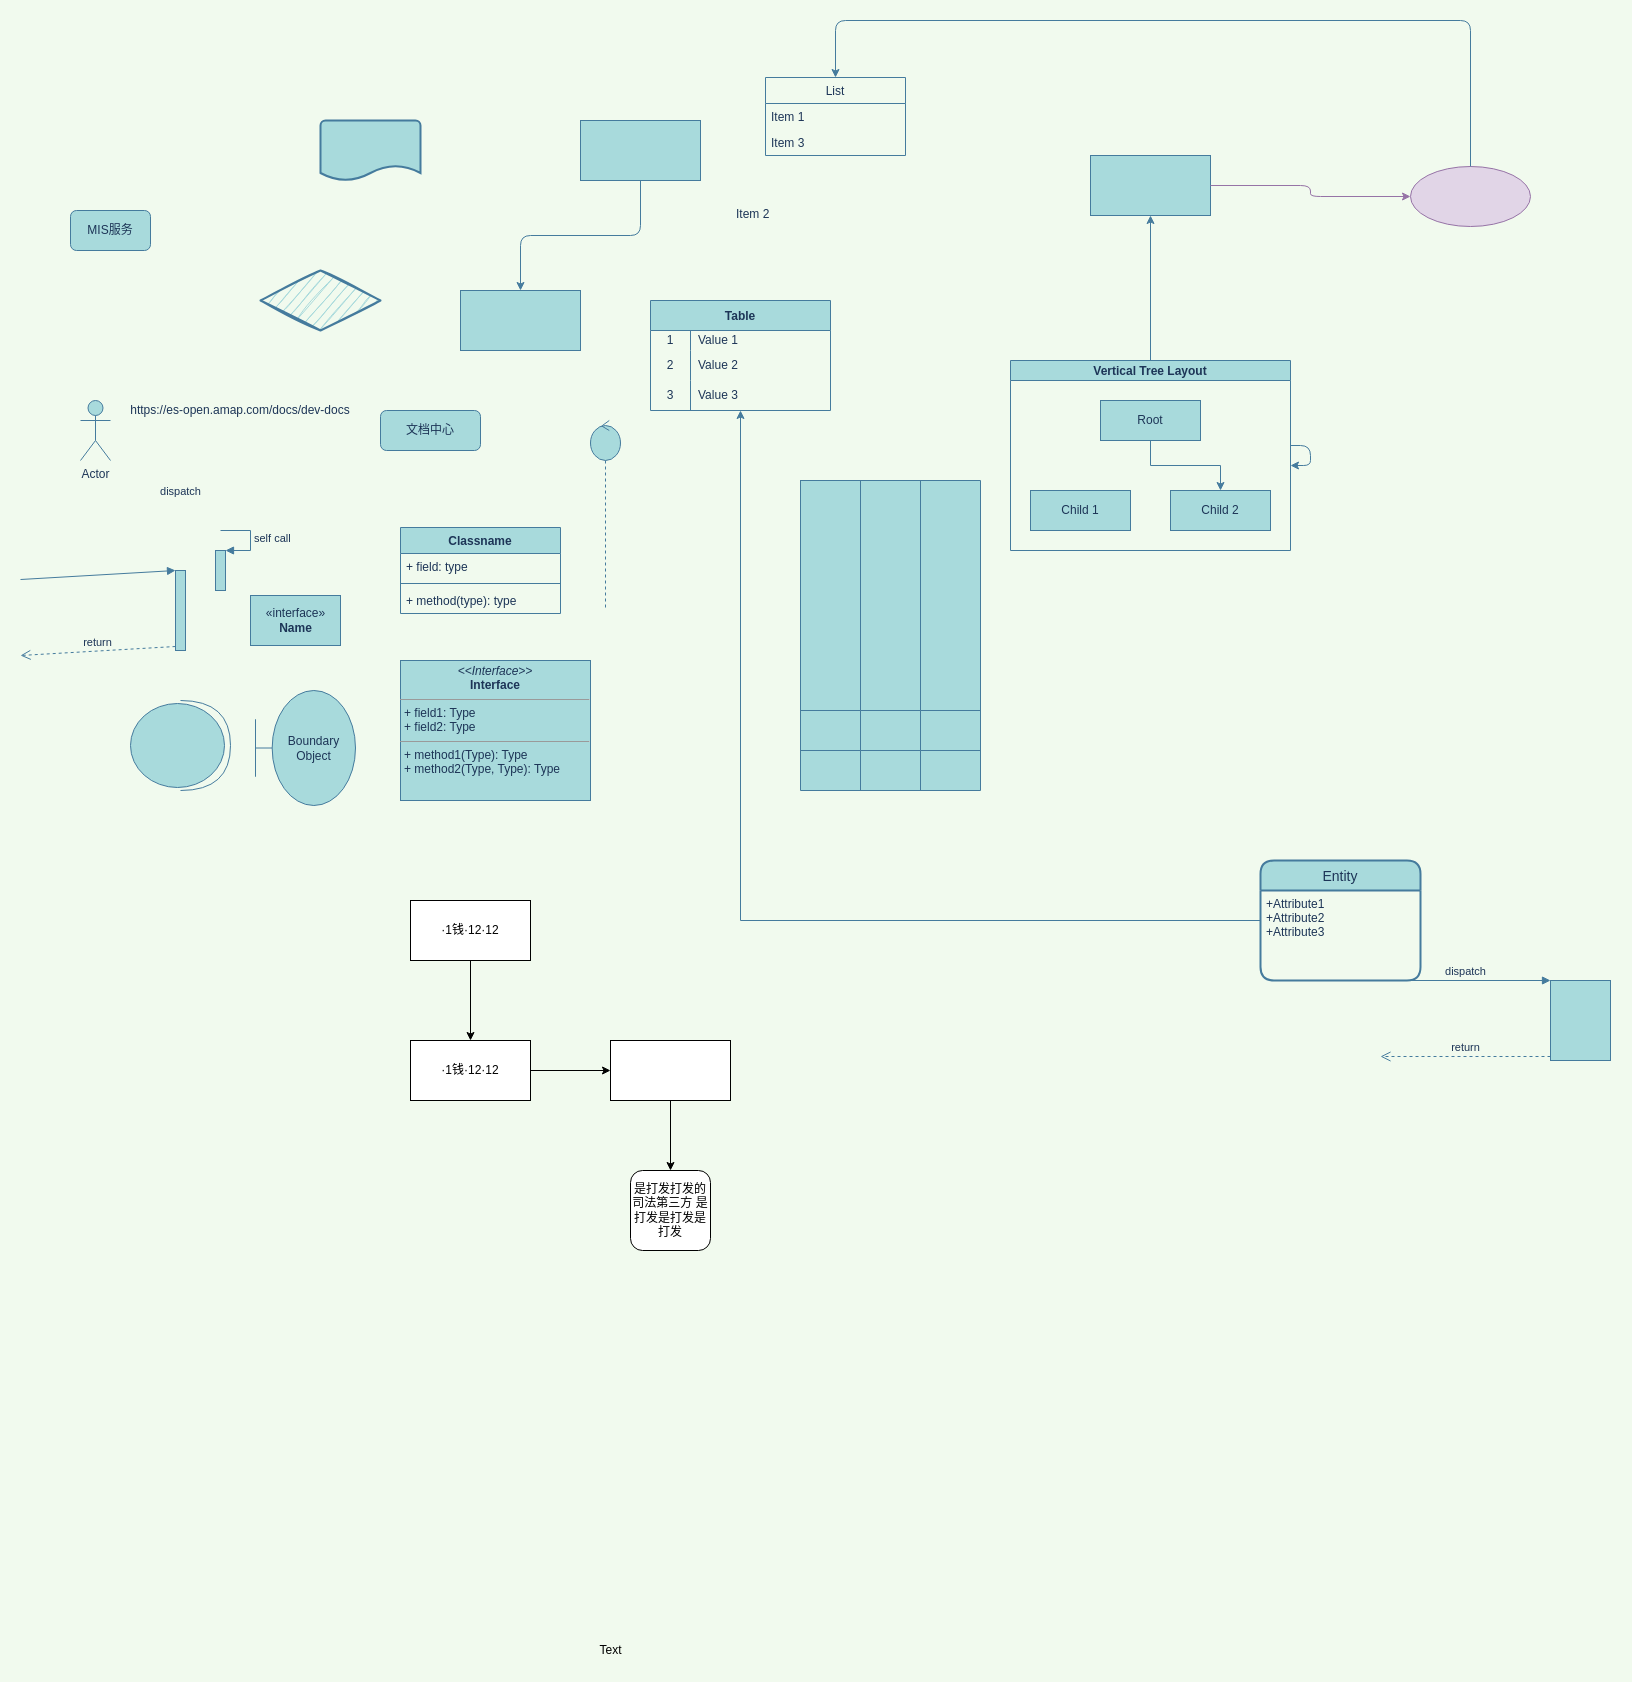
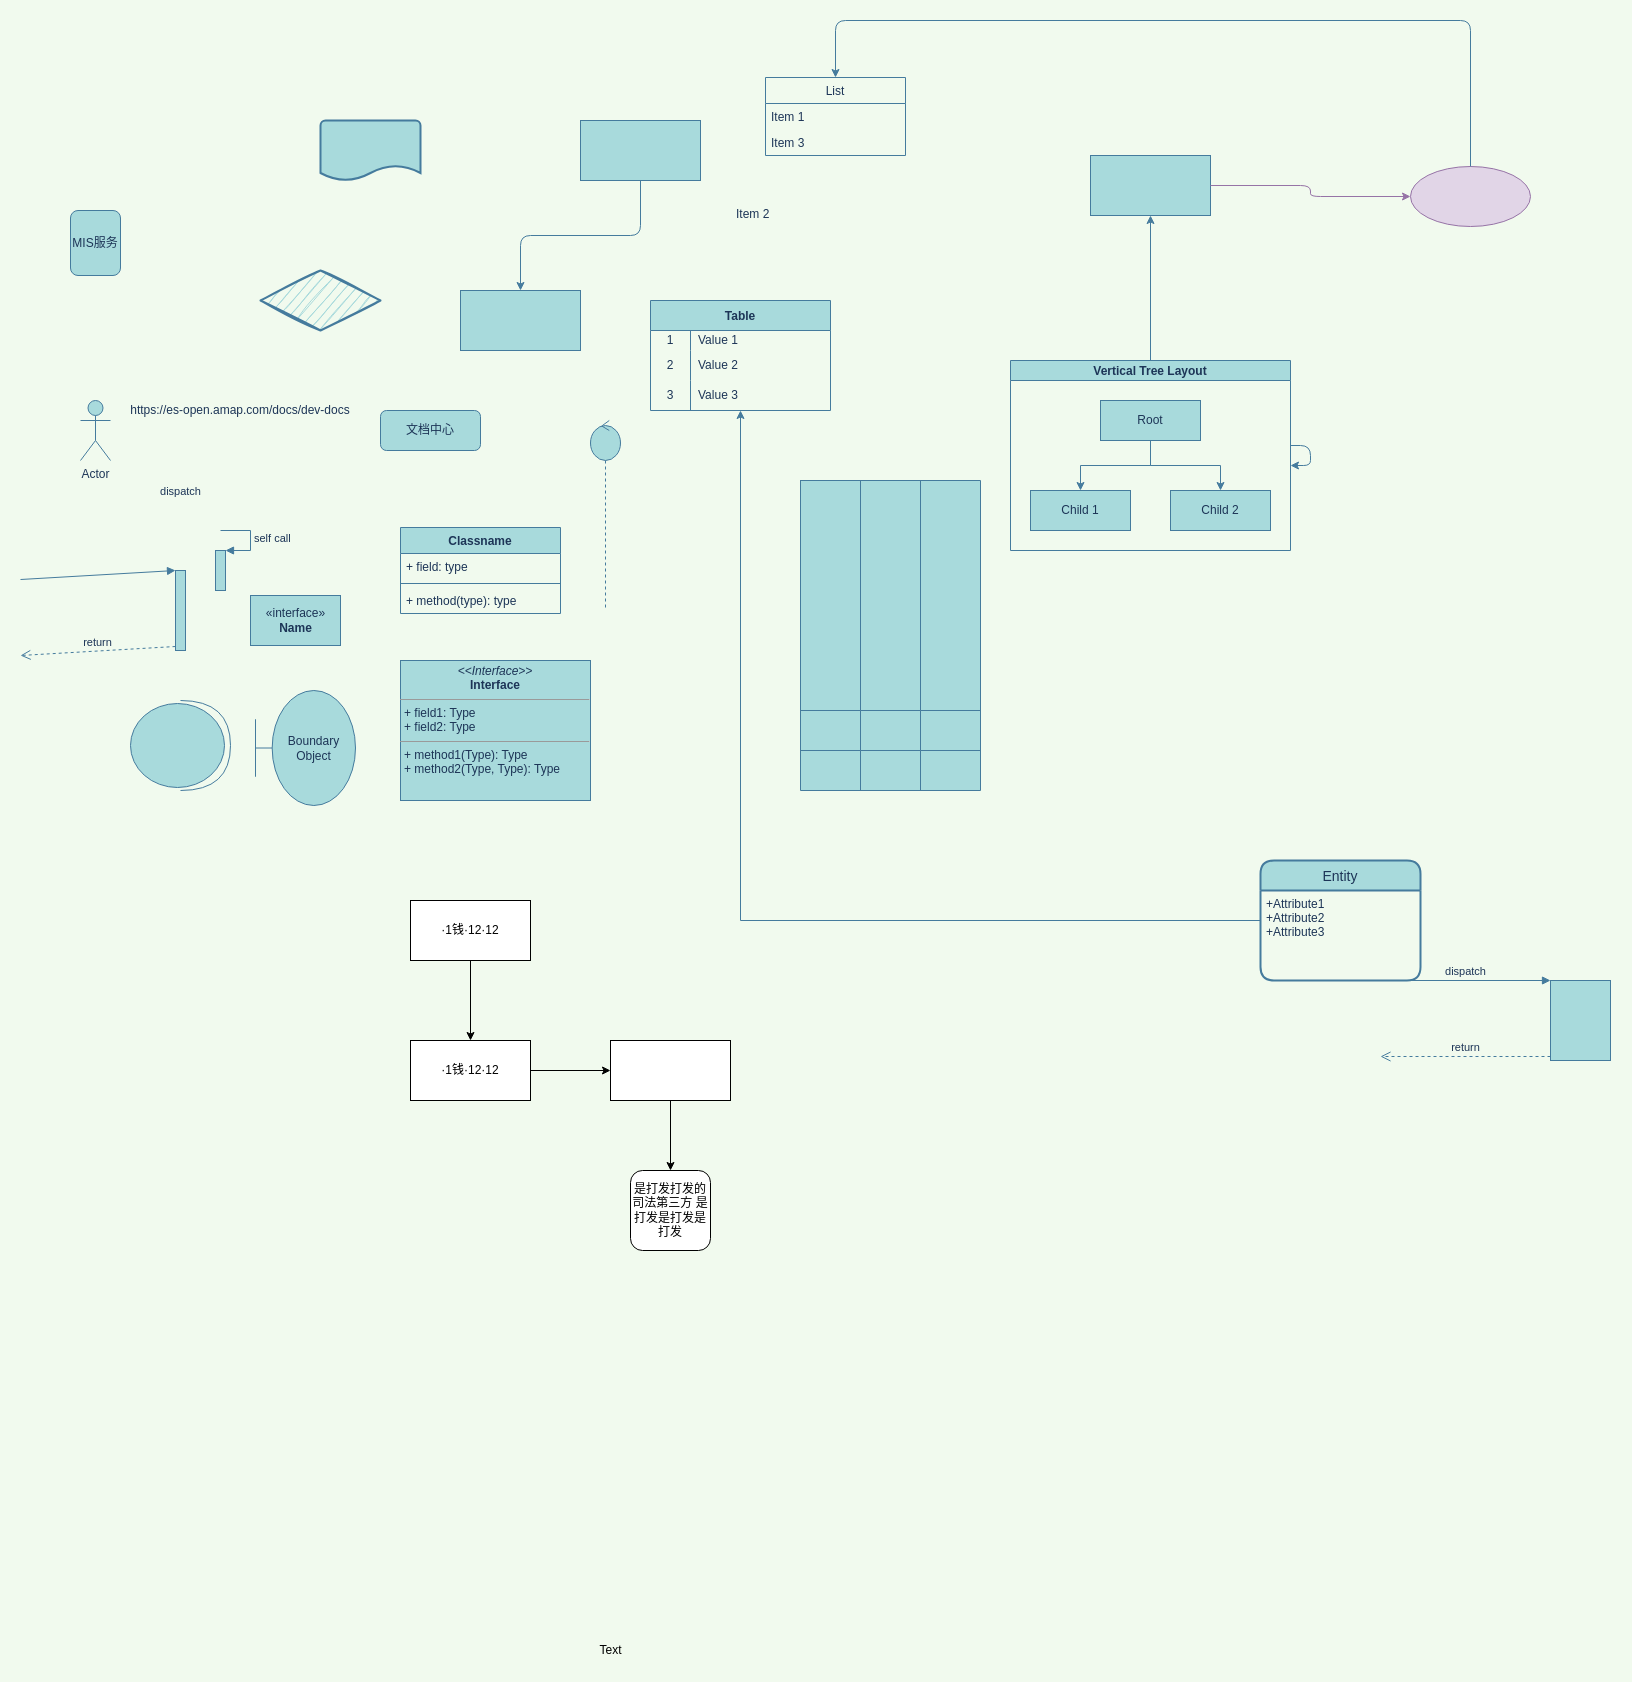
- <mxCell id="8" value="MIS服务" style="rounded=1;whiteSpace=wrap;html=1;fillColor=#A8DADC;strokeColor=#457B9D;fontColor=#1D3557;" parent="1" vertex="1"><mxGeometry x="70" y="210" width="80" height="40" as="geometry" /></mxCell>
+ <mxCell id="8" value="MIS服务" style="rounded=1;whiteSpace=wrap;html=1;fillColor=#A8DADC;strokeColor=#457B9D;fontColor=#1D3557;" parent="1" vertex="1"><mxGeometry x="70" y="210" width="50" height="65" as="geometry" /></mxCell>
+ <mxCell id="29" value="" style="edgeStyle=elbowEdgeStyle;elbow=vertical;html=1;rounded=0;labelBackgroundColor=#F1FAEE;strokeColor=#457B9D;fontColor=#1D3557;" parent="26" source="27" target="28" edge="1"><mxGeometry relative="1" as="geometry" /></mxCell>
